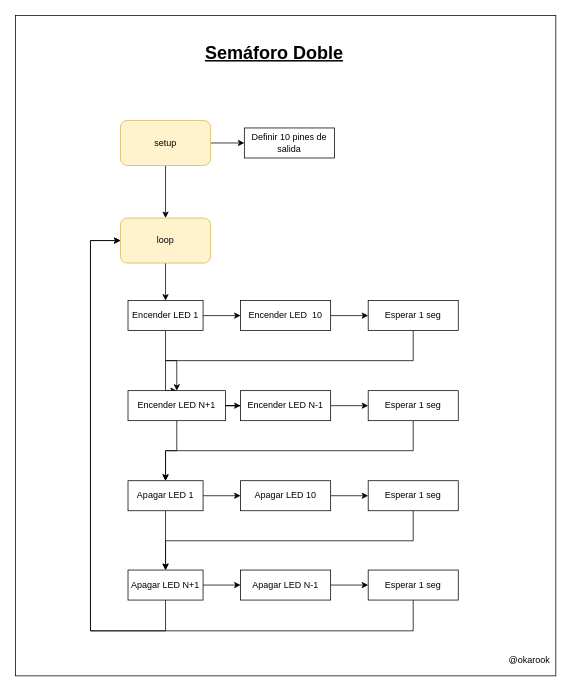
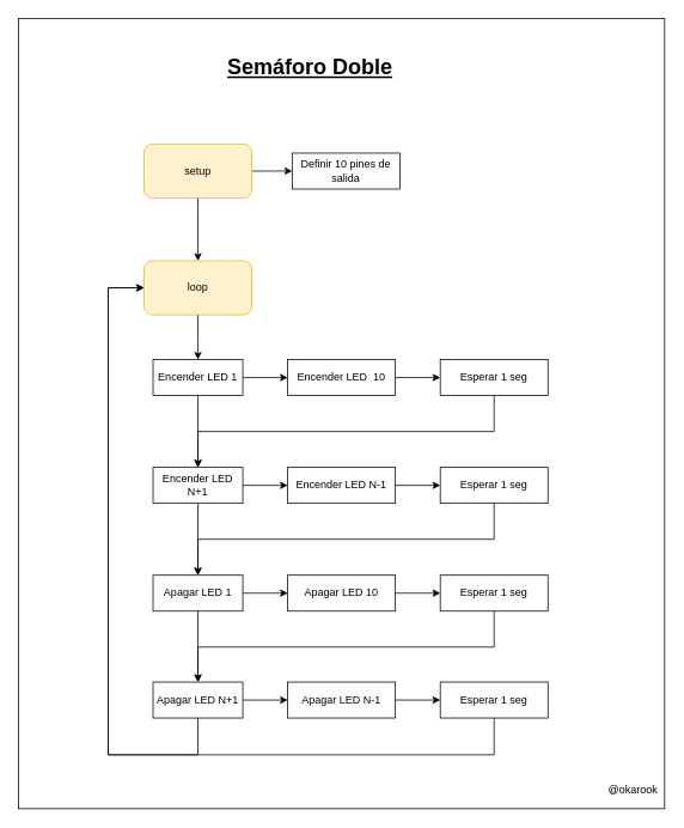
- <mxCell id="37" value="&lt;span style=&quot;font-size: 24px&quot;&gt;&lt;b&gt;&lt;u&gt;Semáforo Doble&lt;/u&gt;&lt;/b&gt;&lt;/span&gt;" style="text;html=1;strokeColor=none;fillColor=none;align=center;verticalAlign=middle;whiteSpace=wrap;rounded=0;" parent="1" vertex="1"><mxGeometry x="230" y="60" width="270" height="20" as="geometry" /></mxCell>
+ <mxCell id="37" value="&lt;span style=&quot;font-size: 24px&quot;&gt;&lt;b&gt;&lt;u&gt;Semáforo Doble&lt;/u&gt;&lt;/b&gt;&lt;/span&gt;" style="text;html=1;strokeColor=none;fillColor=none;align=center;verticalAlign=middle;whiteSpace=wrap;rounded=0;" parent="1" vertex="1"><mxGeometry x="210" y="65" width="270" height="20" as="geometry" /></mxCell>
- <mxCell id="18" value="Encender LED N+1" style="rounded=0;whiteSpace=wrap;html=1;" parent="1" vertex="1"><mxGeometry x="170" y="520" width="130" height="40" as="geometry" /></mxCell>
+ <mxCell id="18" value="Encender LED N+1" style="rounded=0;whiteSpace=wrap;html=1;" parent="1" vertex="1"><mxGeometry x="170" y="520" width="100" height="40" as="geometry" /></mxCell>
